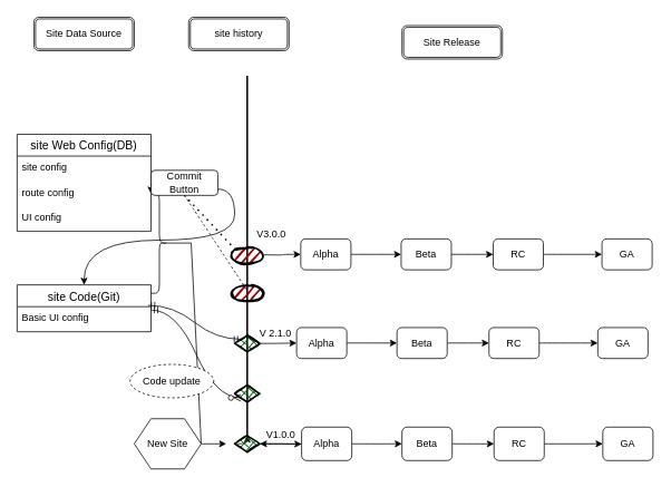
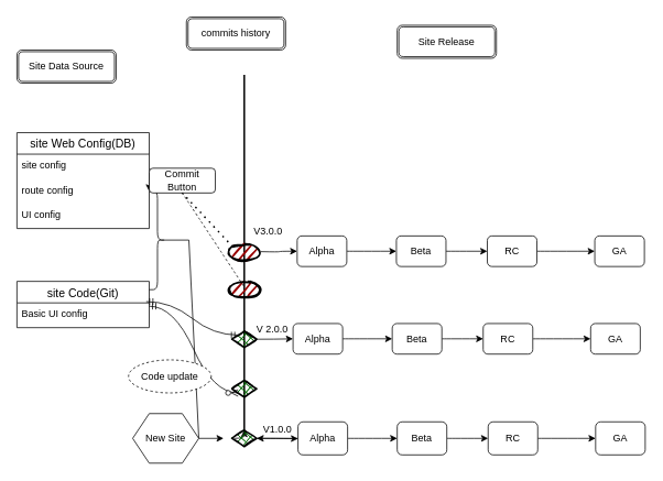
- <mxCell id="11" value="Site Data Source" style="shape=ext;double=1;rounded=1;whiteSpace=wrap;html=1;" vertex="1" parent="1"><mxGeometry x="40" y="20" width="120" height="40" as="geometry" /></mxCell>
+ <mxCell id="11" value="Site Data Source" style="shape=ext;double=1;rounded=1;whiteSpace=wrap;html=1;" vertex="1" parent="1"><mxGeometry x="20" y="60" width="120" height="40" as="geometry" /></mxCell>
- <mxCell id="3" value="site history" style="shape=ext;double=1;rounded=1;whiteSpace=wrap;html=1;" vertex="1" parent="1"><mxGeometry x="225" y="20" width="120" height="40" as="geometry" /></mxCell>
+ <mxCell id="3" value="commits history" style="shape=ext;double=1;rounded=1;whiteSpace=wrap;html=1;" vertex="1" parent="1"><mxGeometry x="225" y="20" width="120" height="40" as="geometry" /></mxCell>
- <mxCell id="43" style="edgeStyle=orthogonalEdgeStyle;curved=1;rounded=0;orthogonalLoop=1;jettySize=auto;html=1;exitX=1;exitY=0.75;exitDx=0;exitDy=0;entryX=0.5;entryY=0;entryDx=0;entryDy=0;" edge="1" parent="1" source="44" target="8"><mxGeometry relative="1" as="geometry" /></mxCell>
- <mxCell id="37" value="V 2.1.0" style="text;html=1;strokeColor=none;fillColor=none;align=center;verticalAlign=middle;whiteSpace=wrap;rounded=0;" vertex="1" parent="1"><mxGeometry x="299" y="383" width="60" height="30" as="geometry" /></mxCell>
+ <mxCell id="37" value="V 2.0.0" style="text;html=1;strokeColor=none;fillColor=none;align=center;verticalAlign=middle;whiteSpace=wrap;rounded=0;" vertex="1" parent="1"><mxGeometry x="299" y="383" width="60" height="30" as="geometry" /></mxCell>
